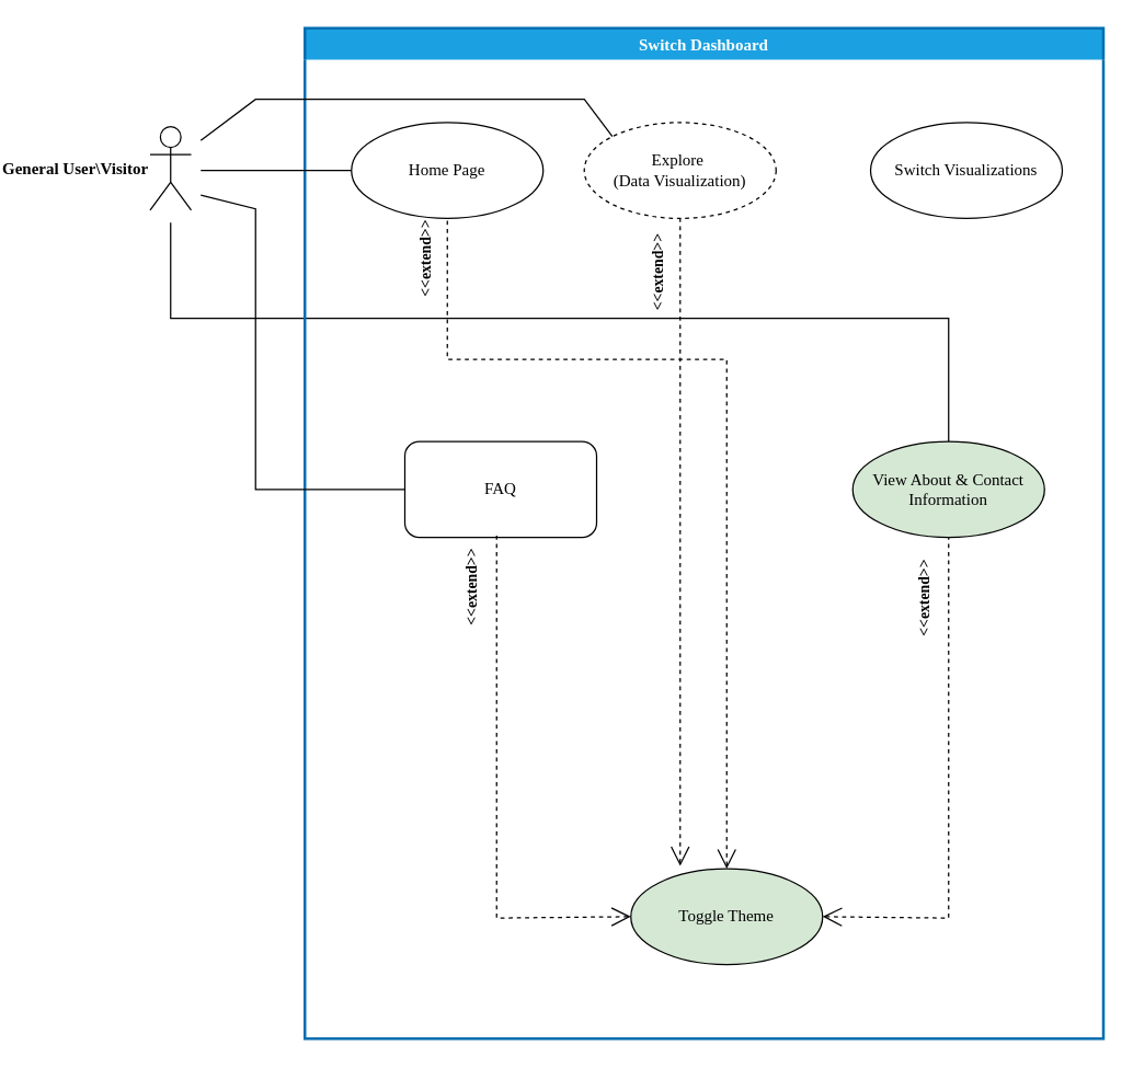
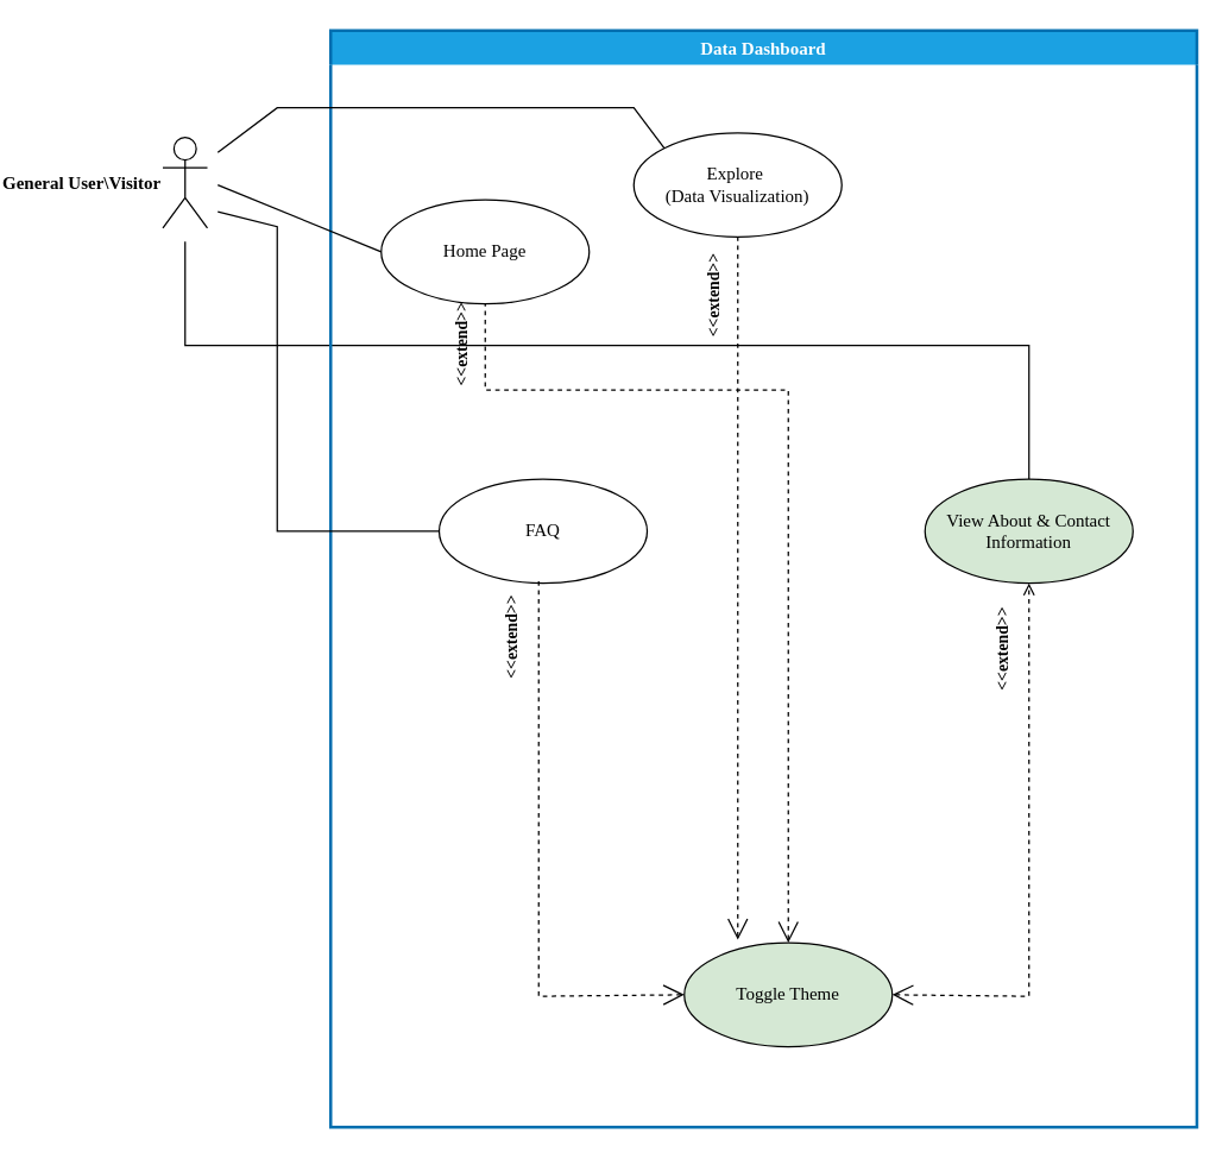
- <mxCell id="4" value="Switch Dashboard" style="swimlane;fontFamily=Times New Roman;labelBackgroundColor=none;rounded=0;strokeWidth=2;perimeterSpacing=1;swimlaneLine=0;glass=0;shadow=0;swimlaneFillColor=none;fillColor=#1ba1e2;strokeColor=#006EAF;fontColor=#ffffff;" vertex="1" parent="1"><mxGeometry x="133" y="20" width="583" height="738" as="geometry" /></mxCell>
+ <mxCell id="4" value="Data Dashboard" style="swimlane;fontFamily=Times New Roman;labelBackgroundColor=none;rounded=0;strokeWidth=2;perimeterSpacing=1;swimlaneLine=0;glass=0;shadow=0;swimlaneFillColor=none;fillColor=#1ba1e2;strokeColor=#006EAF;fontColor=#ffffff;" vertex="1" parent="1"><mxGeometry x="133" y="20" width="583" height="738" as="geometry" /></mxCell>
- <mxCell id="13" value="Home Page" style="ellipse;whiteSpace=wrap;html=1;fontFamily=Times New Roman;labelBackgroundColor=none;rounded=0;" vertex="1" parent="4"><mxGeometry x="34" y="69" width="140" height="70" as="geometry" /></mxCell>
+ <mxCell id="13" value="Home Page" style="ellipse;whiteSpace=wrap;html=1;fontFamily=Times New Roman;labelBackgroundColor=none;rounded=0;" vertex="1" parent="4"><mxGeometry x="34" y="114" width="140" height="70" as="geometry" /></mxCell>
- <mxCell id="5" value="Explore&amp;nbsp;&lt;div&gt;(Data Visualization)&lt;/div&gt;" style="ellipse;whiteSpace=wrap;html=1;fontFamily=Times New Roman;labelBackgroundColor=none;rounded=0;dashed=1;" vertex="1" parent="4"><mxGeometry x="204" y="69" width="140" height="70" as="geometry" /></mxCell>
+ <mxCell id="5" value="Explore&amp;nbsp;&lt;div&gt;(Data Visualization)&lt;/div&gt;" style="ellipse;whiteSpace=wrap;html=1;fontFamily=Times New Roman;labelBackgroundColor=none;rounded=0;" vertex="1" parent="4"><mxGeometry x="204" y="69" width="140" height="70" as="geometry" /></mxCell>
- <mxCell id="6" value="Switch Visualizations" style="ellipse;whiteSpace=wrap;html=1;fontFamily=Times New Roman;labelBackgroundColor=none;rounded=0;" vertex="1" parent="4"><mxGeometry x="413" y="69" width="140" height="70" as="geometry" /></mxCell>
- <mxCell id="9" value="FAQ" style="whiteSpace=wrap;html=1;fontFamily=Times New Roman;labelBackgroundColor=none;rounded=1;" vertex="1" parent="4"><mxGeometry x="73" y="302" width="140" height="70" as="geometry" /></mxCell>
+ <mxCell id="9" value="FAQ" style="ellipse;whiteSpace=wrap;html=1;fontFamily=Times New Roman;labelBackgroundColor=none;rounded=0;" vertex="1" parent="4"><mxGeometry x="73" y="302" width="140" height="70" as="geometry" /></mxCell>
- <mxCell id="12" value="&amp;lt;&amp;lt;extend&amp;gt;&amp;gt;" style="edgeStyle=none;html=1;startArrow=open;endArrow=none;startSize=12;verticalAlign=bottom;dashed=1;labelBackgroundColor=none;rounded=0;align=center;fontFamily=Times New Roman;fontSize=11;fontColor=default;entryX=0.5;entryY=1;entryDx=0;entryDy=0;exitX=1;exitY=0.5;exitDx=0;exitDy=0;horizontal=0;fontStyle=1" edge="1" parent="4" source="7" target="8"><mxGeometry x="0.739" y="12" width="160" relative="1" as="geometry"><mxPoint y="390" as="sourcePoint" /><mxPoint x="160" y="390" as="targetPoint" /><Array as="points"><mxPoint x="470" y="650" /></Array><mxPoint as="offset" /></mxGeometry></mxCell>
+ <mxCell id="12" value="&amp;lt;&amp;lt;extend&amp;gt;&amp;gt;" style="edgeStyle=none;html=1;startArrow=open;endArrow=open;startSize=12;verticalAlign=bottom;dashed=1;labelBackgroundColor=none;rounded=0;align=center;fontFamily=Times New Roman;fontSize=11;fontColor=default;entryX=0.5;entryY=1;entryDx=0;entryDy=0;exitX=1;exitY=0.5;exitDx=0;exitDy=0;horizontal=0;fontStyle=1;" edge="1" parent="4" source="7" target="8"><mxGeometry x="0.739" y="12" width="160" relative="1" as="geometry"><mxPoint y="390" as="sourcePoint" /><mxPoint x="160" y="390" as="targetPoint" /><Array as="points"><mxPoint x="470" y="650" /></Array><mxPoint as="offset" /></mxGeometry></mxCell>
